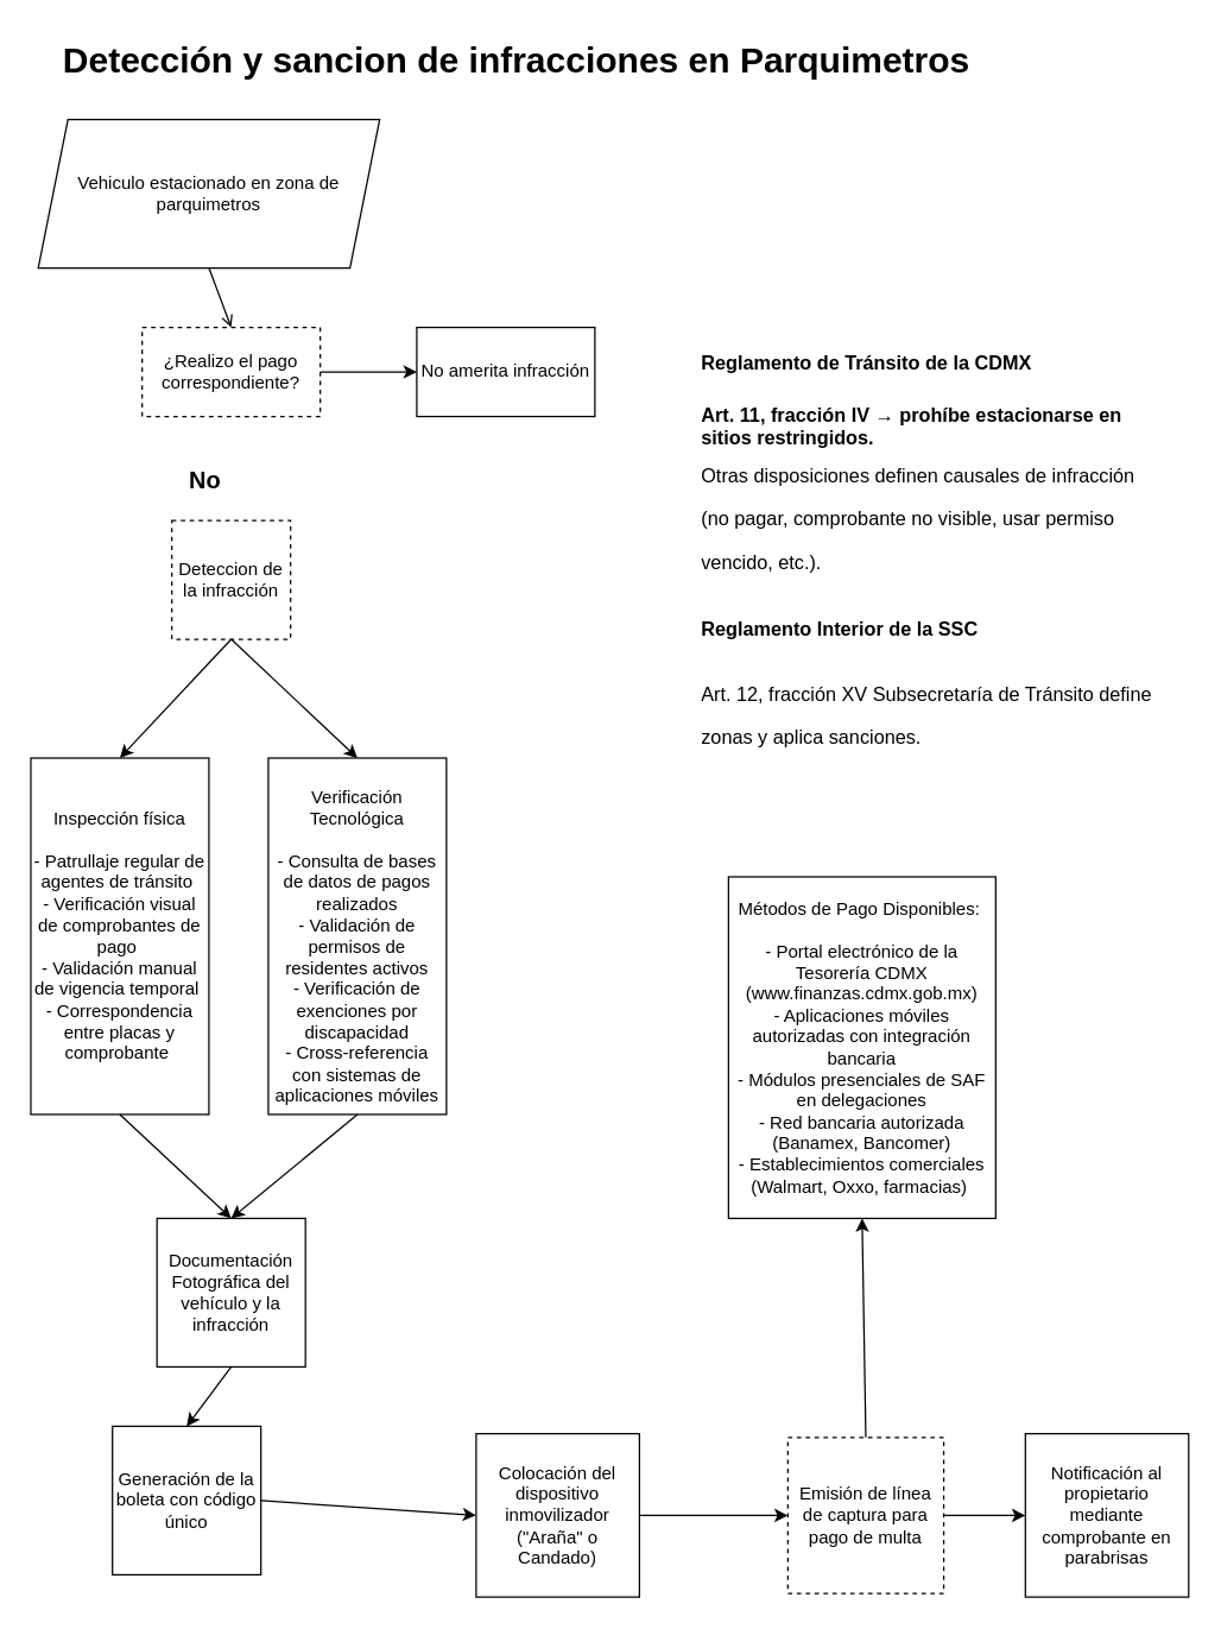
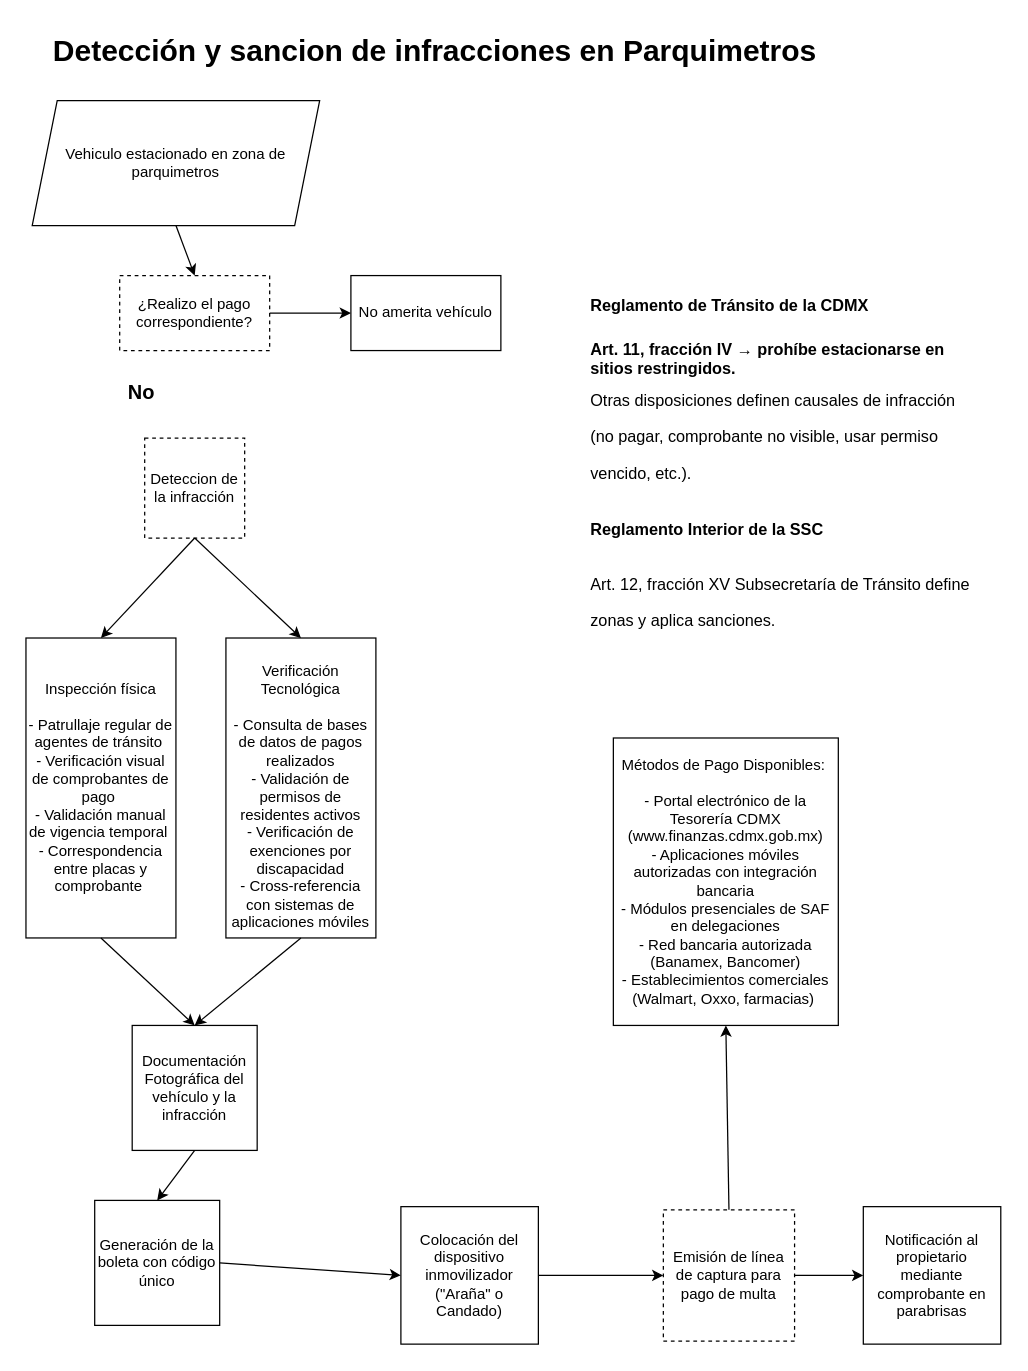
- <mxCell id="12" value="" style="endArrow=open;html=1;rounded=0;exitX=0.5;exitY=1;exitDx=0;exitDy=0;entryX=0.5;entryY=0;entryDx=0;entryDy=0;" edge="1" parent="1" source="8" target="11"><mxGeometry width="50" height="50" relative="1" as="geometry"><mxPoint x="360" y="330" as="sourcePoint" /><mxPoint x="410" y="280" as="targetPoint" /></mxGeometry></mxCell>
+ <mxCell id="12" value="" style="endArrow=classic;html=1;rounded=0;exitX=0.5;exitY=1;exitDx=0;exitDy=0;entryX=0.5;entryY=0;entryDx=0;entryDy=0;" edge="1" parent="1" source="8" target="11"><mxGeometry width="50" height="50" relative="1" as="geometry"><mxPoint x="360" y="330" as="sourcePoint" /><mxPoint x="410" y="280" as="targetPoint" /></mxGeometry></mxCell>
- <mxCell id="9" value="No amerita infracción" style="rounded=0;whiteSpace=wrap;html=1;" vertex="1" parent="1"><mxGeometry x="280" y="220" width="120" height="60" as="geometry" /></mxCell>
+ <mxCell id="9" value="No amerita vehículo" style="rounded=0;whiteSpace=wrap;html=1;" vertex="1" parent="1"><mxGeometry x="280" y="220" width="120" height="60" as="geometry" /></mxCell>
- <mxCell id="10" value="&lt;h1 style=&quot;margin-top: 0px;&quot;&gt;&lt;font style=&quot;font-size: 16px;&quot;&gt;No&lt;/font&gt;&lt;/h1&gt;" style="text;html=1;whiteSpace=wrap;overflow=hidden;rounded=0;" vertex="1" parent="1"><mxGeometry x="125" y="300" width="30" height="40" as="geometry" /></mxCell>
+ <mxCell id="10" value="&lt;h1 style=&quot;margin-top: 0px;&quot;&gt;&lt;font style=&quot;font-size: 16px;&quot;&gt;No&lt;/font&gt;&lt;/h1&gt;" style="text;html=1;whiteSpace=wrap;overflow=hidden;rounded=0;" vertex="1" parent="1"><mxGeometry x="100" y="290" width="30" height="40" as="geometry" /></mxCell>
